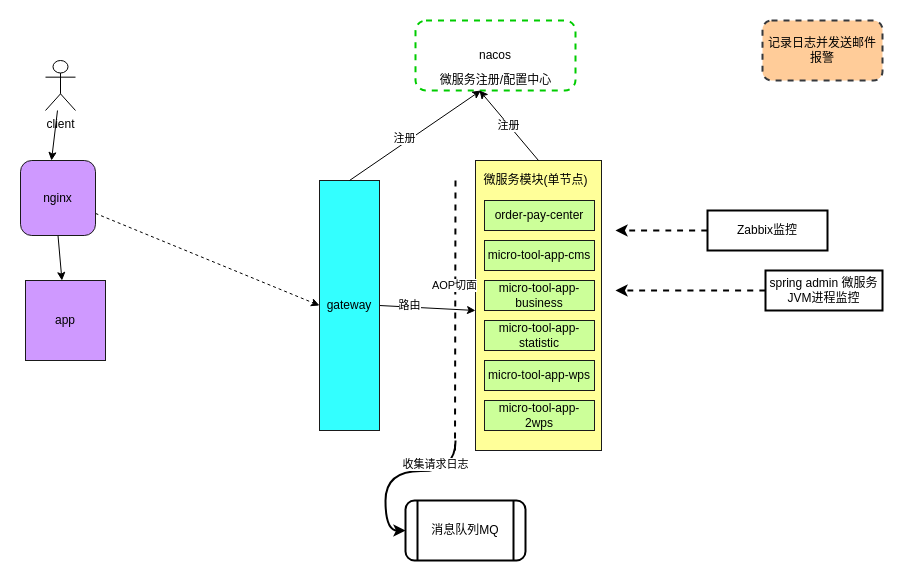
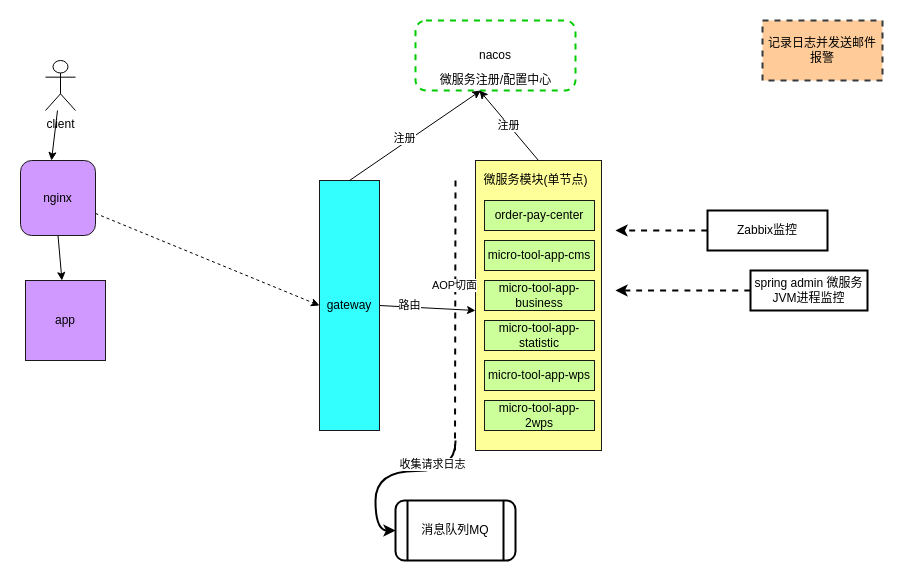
- <mxCell id="30" value="记录日志并发送邮件报警" style="whiteSpace=wrap;html=1;shadow=0;glass=0;dashed=1;sketch=0;strokeColor=#36393d;strokeWidth=2;fillColor=#ffcc99;align=center;verticalAlign=middle;rounded=1;" vertex="1" parent="20"><mxGeometry x="762" y="20" width="120" height="60" as="geometry" /></mxCell>
+ <mxCell id="30" value="记录日志并发送邮件报警" style="rounded=0;whiteSpace=wrap;html=1;shadow=0;glass=0;dashed=1;sketch=0;strokeColor=#36393d;strokeWidth=2;fillColor=#ffcc99;align=center;verticalAlign=middle;" vertex="1" parent="20"><mxGeometry x="762" y="20" width="120" height="60" as="geometry" /></mxCell>
- <mxCell id="34" value="spring admin 微服务JVM进程监控" style="rounded=0;whiteSpace=wrap;html=1;shadow=0;glass=0;sketch=0;strokeColor=#000000;strokeWidth=2;fillColor=none;align=center;verticalAlign=middle;" vertex="1" parent="20"><mxGeometry x="765" y="270" width="117" height="40" as="geometry" /></mxCell>
+ <mxCell id="34" value="spring admin 微服务JVM进程监控" style="rounded=0;whiteSpace=wrap;html=1;shadow=0;glass=0;sketch=0;strokeColor=#000000;strokeWidth=2;fillColor=none;align=center;verticalAlign=middle;" vertex="1" parent="20"><mxGeometry x="750" y="270" width="117" height="40" as="geometry" /></mxCell>
- <mxCell id="29" value="消息队列MQ" style="shape=process;whiteSpace=wrap;html=1;backgroundOutline=1;rounded=1;shadow=0;glass=0;sketch=0;strokeColor=#000000;strokeWidth=2;fillColor=none;align=center;verticalAlign=middle;" vertex="1" parent="20"><mxGeometry x="405" y="500" width="120" height="60" as="geometry" /></mxCell>
+ <mxCell id="29" value="消息队列MQ" style="shape=process;whiteSpace=wrap;html=1;backgroundOutline=1;rounded=1;shadow=0;glass=0;sketch=0;strokeColor=#000000;strokeWidth=2;fillColor=none;align=center;verticalAlign=middle;" vertex="1" parent="20"><mxGeometry x="395" y="500" width="120" height="60" as="geometry" /></mxCell>
